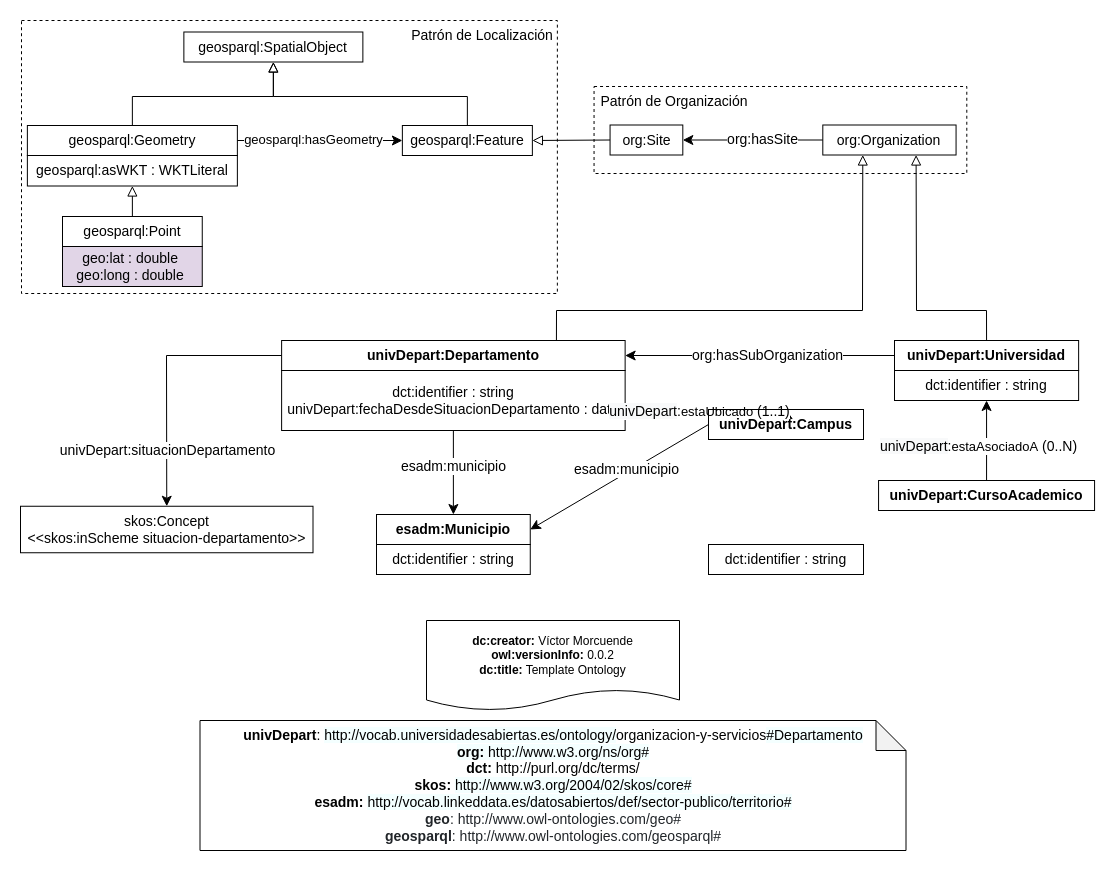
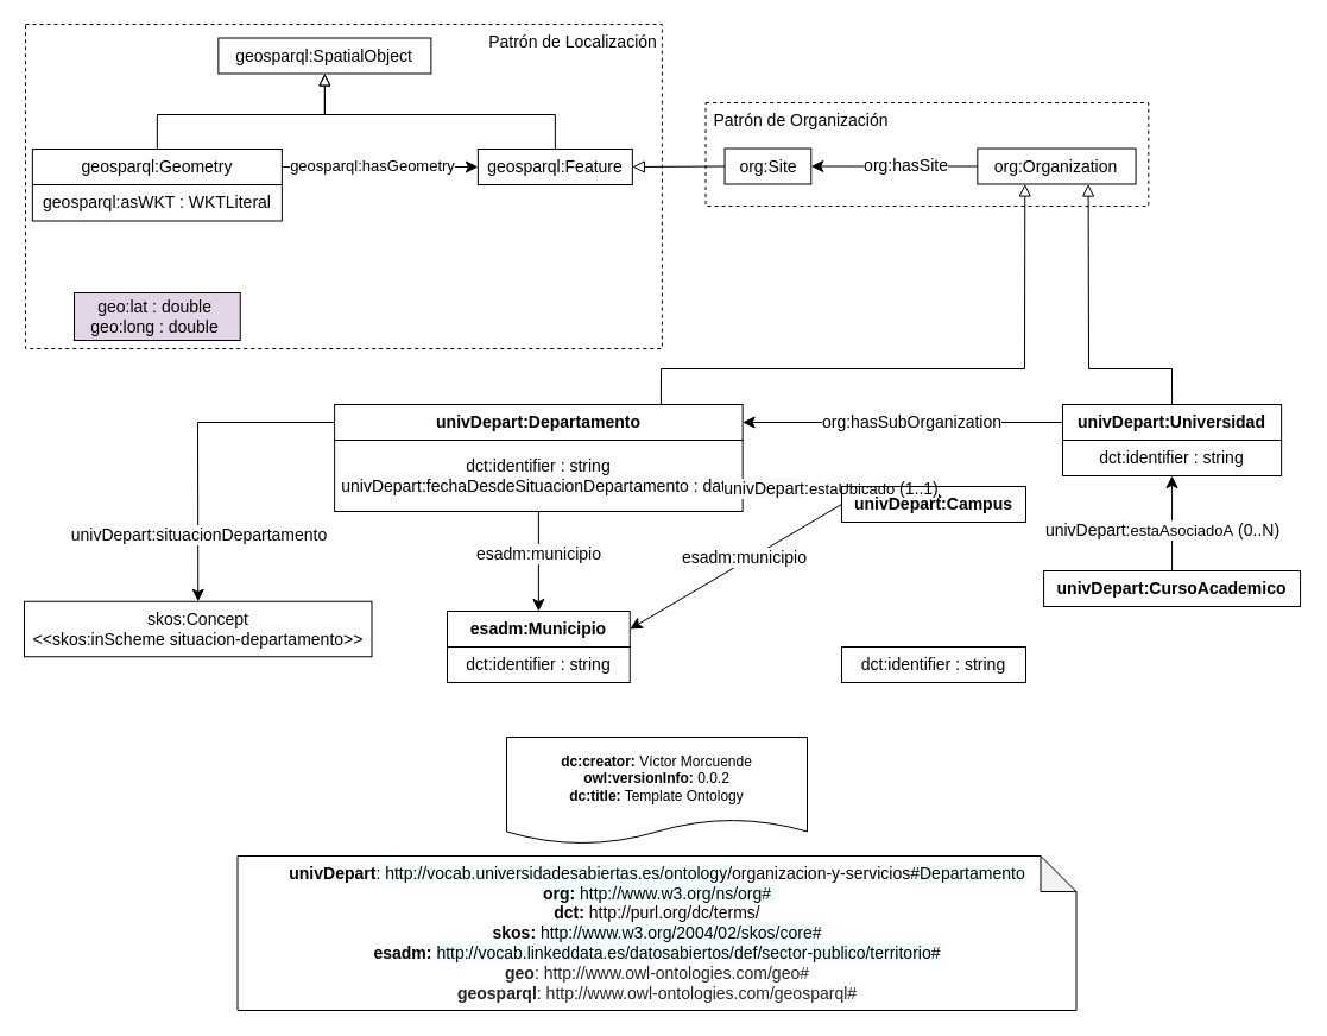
- <mxCell id="34" value="" style="endArrow=block;html=1;fontColor=#000099;exitX=0.5;exitY=0;exitDx=0;exitDy=0;endFill=0;entryX=0.5;entryY=1;entryDx=0;entryDy=0;endSize=8;arcSize=0;rounded=0;fontSize=14;" edge="1" parent="1" source="28" target="40"><mxGeometry width="50" height="50" relative="1" as="geometry"><mxPoint x="-243.63" y="357" as="sourcePoint" /><mxPoint x="126.12" y="185.5" as="targetPoint" /></mxGeometry></mxCell>
- <mxCell id="28" value="&lt;font style=&quot;font-size: 14px&quot;&gt;geosparql:Point&lt;/font&gt;" style="rounded=0;whiteSpace=wrap;html=1;snapToPoint=1;points=[[0.1,0],[0.2,0],[0.3,0],[0.4,0],[0.5,0],[0.6,0],[0.7,0],[0.8,0],[0.9,0],[0,0.1],[0,0.3],[0,0.5],[0,0.7],[0,0.9],[0.1,1],[0.2,1],[0.3,1],[0.4,1],[0.5,1],[0.6,1],[0.7,1],[0.8,1],[0.9,1],[1,0.1],[1,0.3],[1,0.5],[1,0.7],[1,0.9]];" vertex="1" parent="26"><mxGeometry width="139.75" height="30" as="geometry" /></mxCell>
